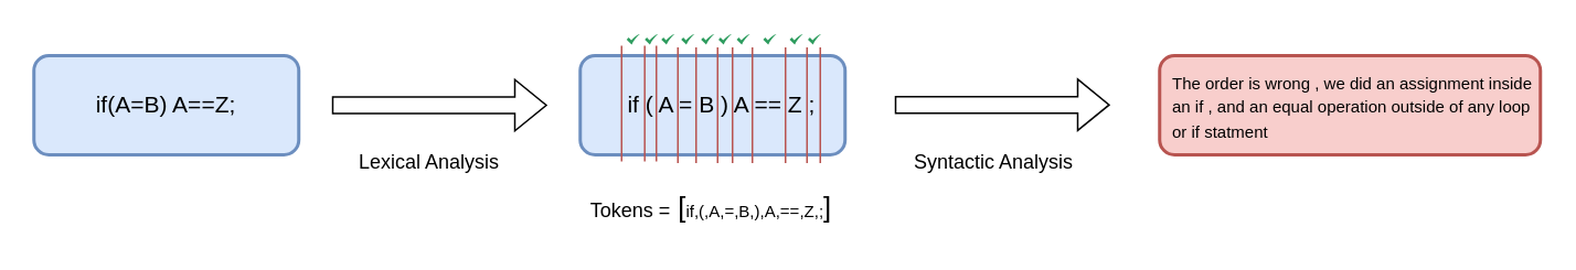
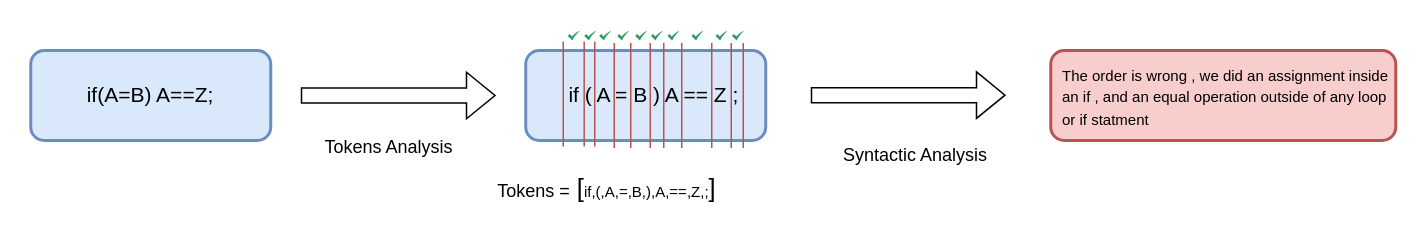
- <mxCell id="15" value="Lexical Analysis" style="text;html=1;align=center;verticalAlign=middle;whiteSpace=wrap;rounded=0;" vertex="1" parent="1"><mxGeometry x="209" y="83" width="100" height="30" as="geometry" /></mxCell>
+ <mxCell id="15" value="Tokens Analysis" style="text;html=1;align=center;verticalAlign=middle;whiteSpace=wrap;rounded=0;" vertex="1" parent="1"><mxGeometry x="209" y="83" width="100" height="30" as="geometry" /></mxCell>
- <mxCell id="31" value="Syntactic Analysis" style="text;html=1;align=center;verticalAlign=middle;whiteSpace=wrap;rounded=0;" vertex="1" parent="1"><mxGeometry x="550" y="83" width="100" height="30" as="geometry" /></mxCell>
+ <mxCell id="31" value="Syntactic Analysis" style="text;html=1;align=center;verticalAlign=middle;whiteSpace=wrap;rounded=0;" vertex="1" parent="1"><mxGeometry x="560" y="88" width="100" height="30" as="geometry" /></mxCell>
- <mxCell id="16" value="&amp;nbsp; Tokens =&lt;font style=&quot;font-size: 17px;&quot;&gt; [&lt;/font&gt;&lt;font size=&quot;1&quot; style=&quot;&quot;&gt;if,(,A,=,B,),A,==,Z,;&lt;/font&gt;&lt;font style=&quot;font-size: 17px;&quot;&gt;]&lt;/font&gt;" style="text;html=1;align=left;verticalAlign=middle;whiteSpace=wrap;rounded=0;" vertex="1" parent="1"><mxGeometry x="348" y="111" width="160" height="30" as="geometry" /></mxCell>
+ <mxCell id="16" value="&amp;nbsp; Tokens =&lt;font style=&quot;font-size: 17px;&quot;&gt; [&lt;/font&gt;&lt;font size=&quot;1&quot; style=&quot;&quot;&gt;if,(,A,=,B,),A,==,Z,;&lt;/font&gt;&lt;font style=&quot;font-size: 17px;&quot;&gt;]&lt;/font&gt;" style="text;html=1;align=left;verticalAlign=middle;whiteSpace=wrap;rounded=0;" vertex="1" parent="1"><mxGeometry x="323" y="111" width="160" height="30" as="geometry" /></mxCell>
